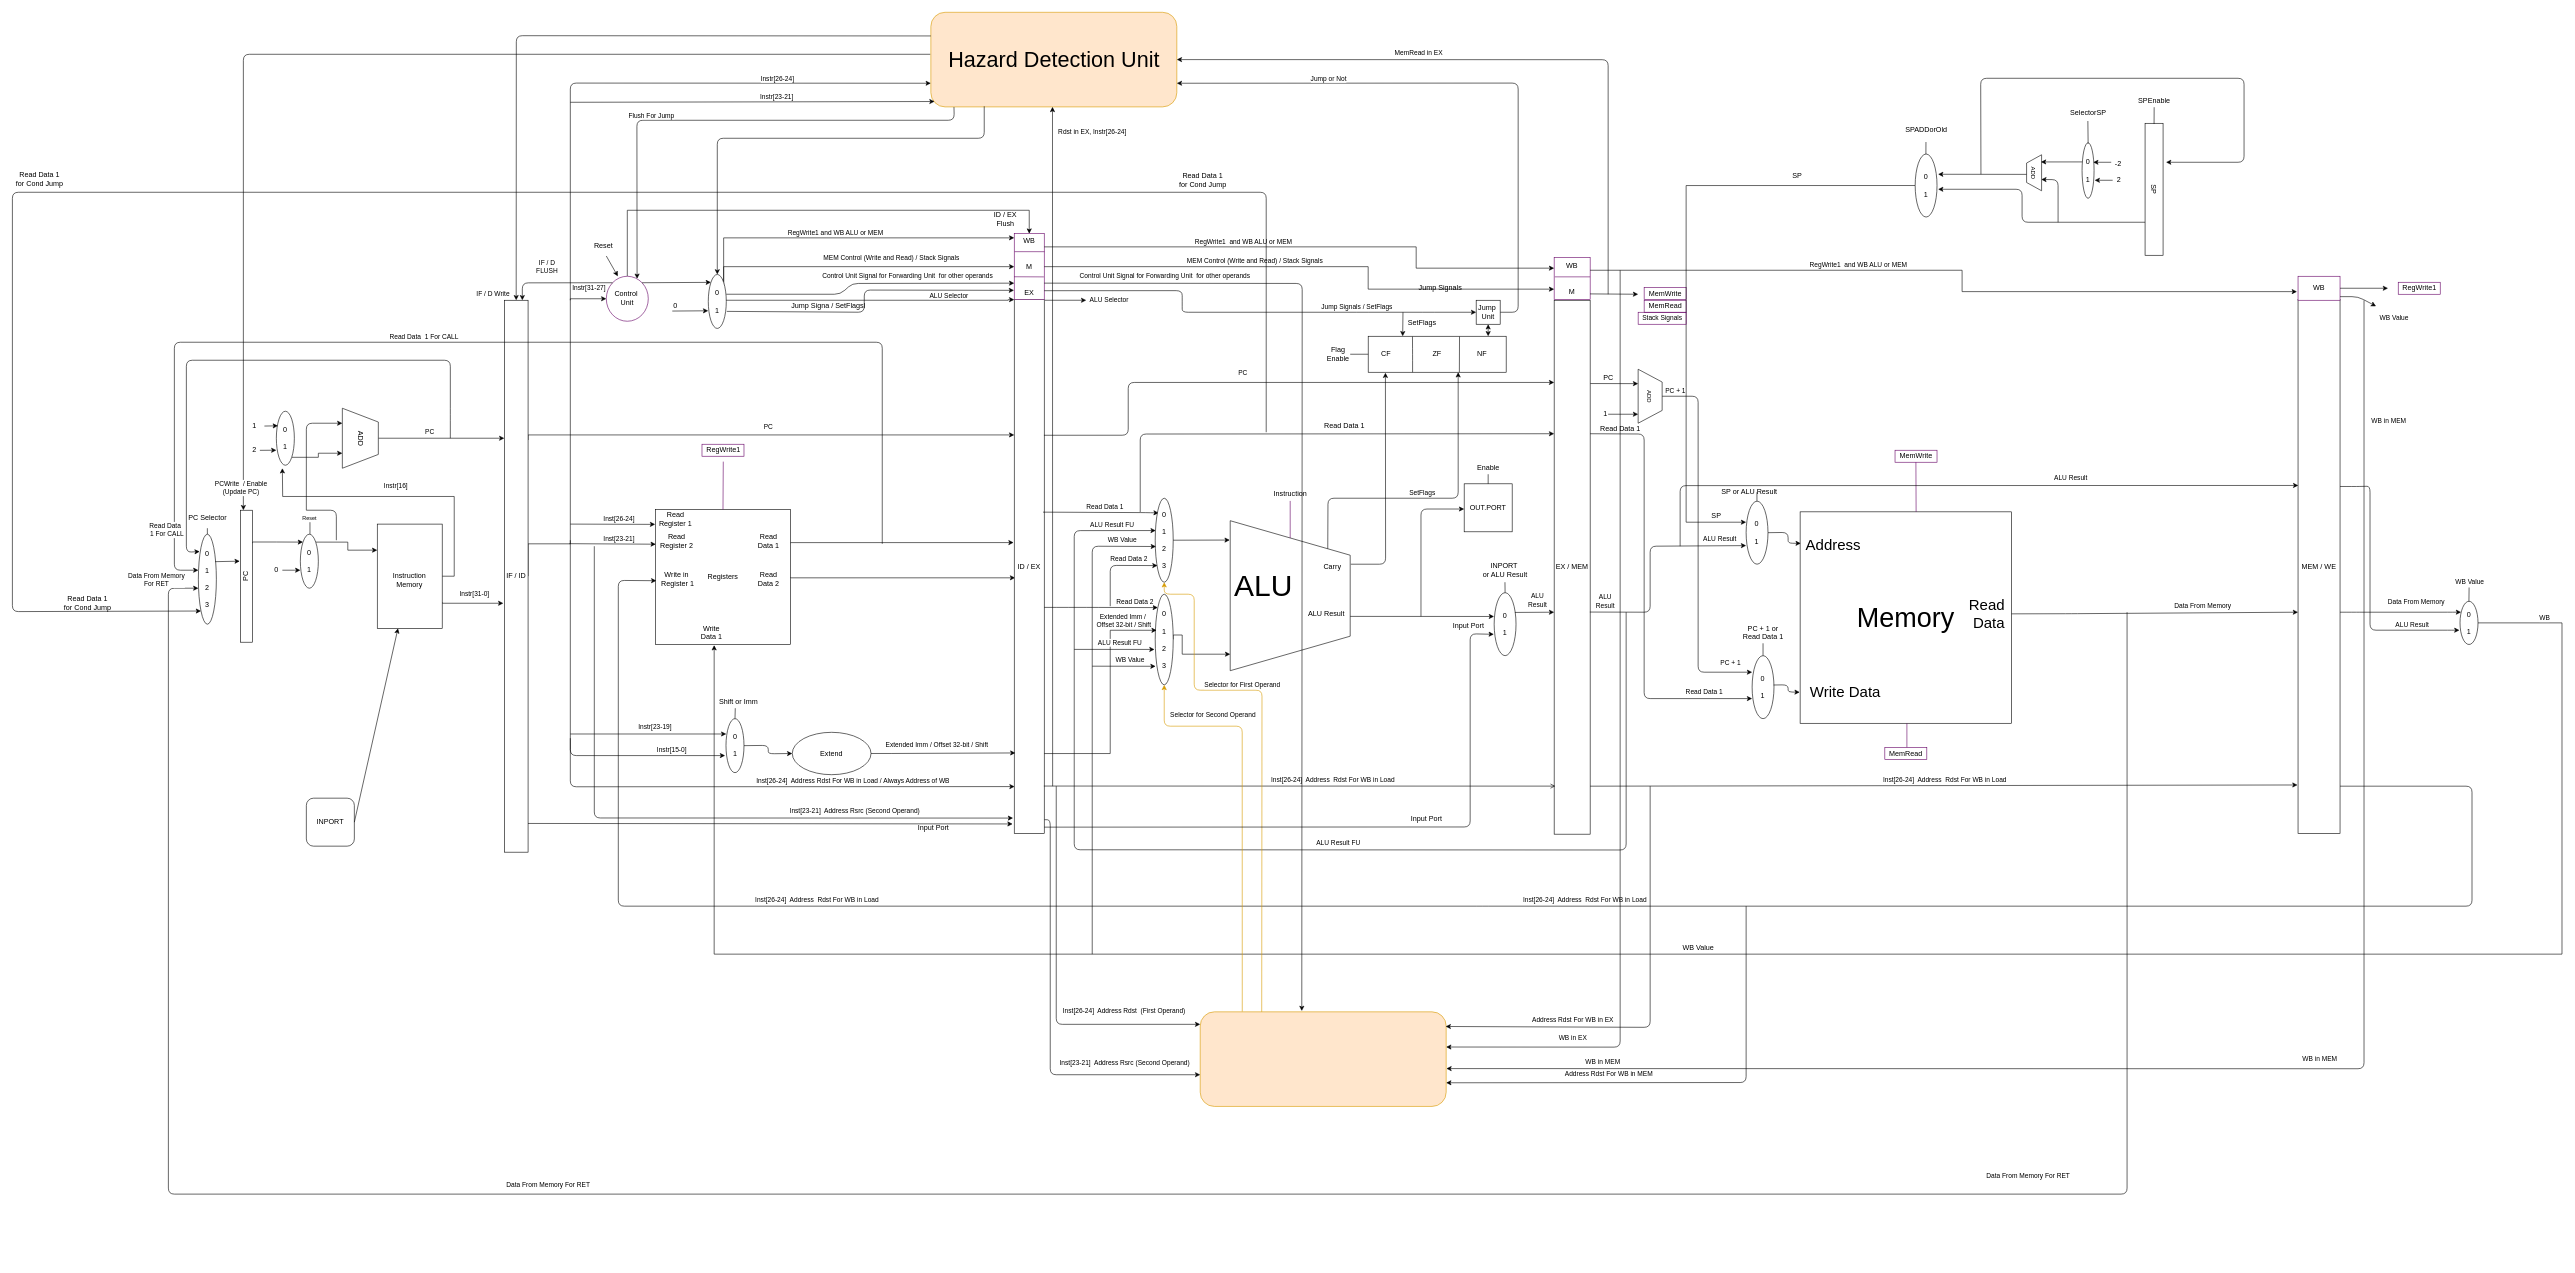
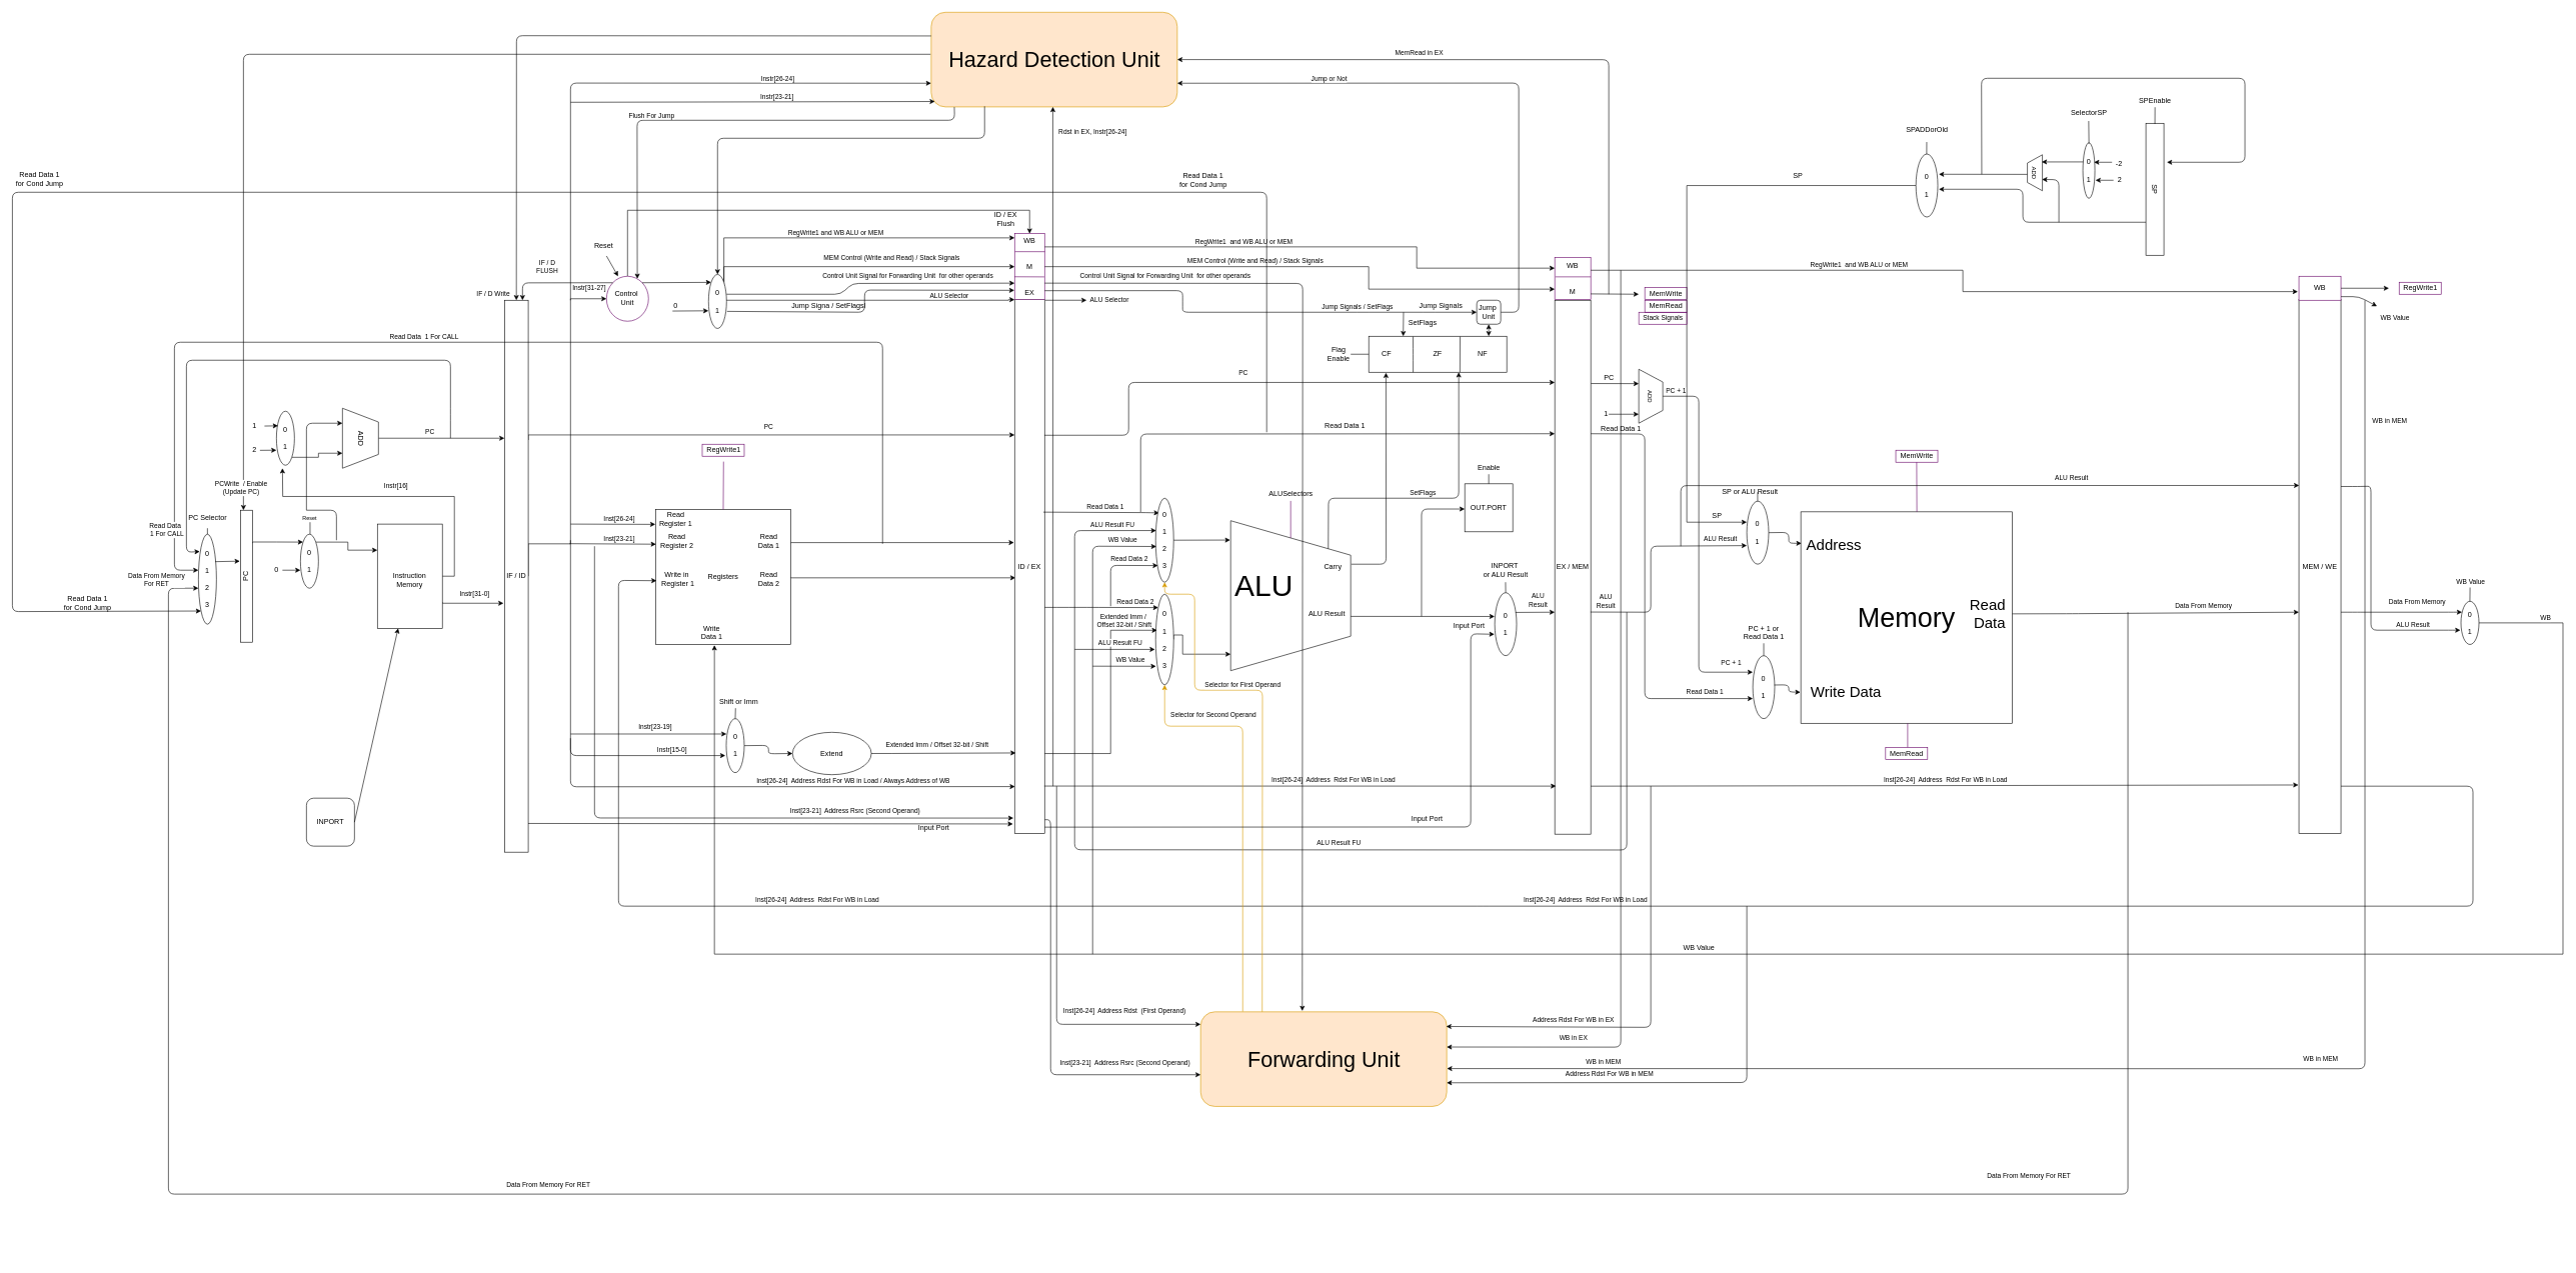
- <mxCell id="297" value="Jump Signals" style="text;html=1;align=center;verticalAlign=middle;resizable=0;points=[];autosize=1;strokeColor=none;" vertex="1" parent="1"><mxGeometry x="2355" y="470" width="90" height="20" as="geometry" /></mxCell>
+ <mxCell id="297" value="Jump Signals" style="text;html=1;align=center;verticalAlign=middle;resizable=0;points=[];autosize=1;strokeColor=none;" vertex="1" parent="1"><mxGeometry x="2355" y="500" width="90" height="20" as="geometry" /></mxCell>
- <mxCell id="293" value="Jump&amp;nbsp;&lt;br&gt;Unit" style="whiteSpace=wrap;html=1;aspect=fixed;" vertex="1" parent="1"><mxGeometry x="2460" y="500" width="40" height="40" as="geometry" /></mxCell>
+ <mxCell id="293" value="Jump&amp;nbsp;&lt;br&gt;Unit" style="whiteSpace=wrap;html=1;aspect=fixed;rounded=1;" vertex="1" parent="1"><mxGeometry x="2460" y="500" width="40" height="40" as="geometry" /></mxCell>
- <mxCell id="56" value="Instruction" style="text;html=1;align=center;verticalAlign=middle;resizable=0;points=[];autosize=1;" parent="1" vertex="1"><mxGeometry x="2105" y="812.5" width="90" height="20" as="geometry" /></mxCell>
+ <mxCell id="56" value="ALUSelectors" style="text;html=1;align=center;verticalAlign=middle;resizable=0;points=[];autosize=1;" parent="1" vertex="1"><mxGeometry x="2105" y="812.5" width="90" height="20" as="geometry" /></mxCell>
- <mxCell id="100" value="" style="endArrow=open;html=1;exitX=0.987;exitY=0.911;exitDx=0;exitDy=0;exitPerimeter=0;entryX=0.033;entryY=0.91;entryDx=0;entryDy=0;entryPerimeter=0;" parent="1" source="52" target="71" edge="1"><mxGeometry width="50" height="50" relative="1" as="geometry"><mxPoint x="1740" y="1320" as="sourcePoint" /><mxPoint x="2150" y="1310" as="targetPoint" /><Array as="points" /></mxGeometry></mxCell>
+ <mxCell id="100" value="" style="endArrow=classic;html=1;exitX=0.987;exitY=0.911;exitDx=0;exitDy=0;exitPerimeter=0;entryX=0.033;entryY=0.91;entryDx=0;entryDy=0;entryPerimeter=0;" parent="1" source="52" target="71" edge="1"><mxGeometry width="50" height="50" relative="1" as="geometry"><mxPoint x="1740" y="1320" as="sourcePoint" /><mxPoint x="2150" y="1310" as="targetPoint" /><Array as="points" /></mxGeometry></mxCell>
+ <mxCell id="128" value="&lt;font style=&quot;font-size: 36px&quot;&gt;Forwarding Unit&lt;/font&gt;" style="text;html=1;align=center;verticalAlign=middle;resizable=0;points=[];autosize=1;strokeColor=none;" parent="1" vertex="1"><mxGeometry x="2070" y="1749.99" width="270" height="30" as="geometry" /></mxCell>
